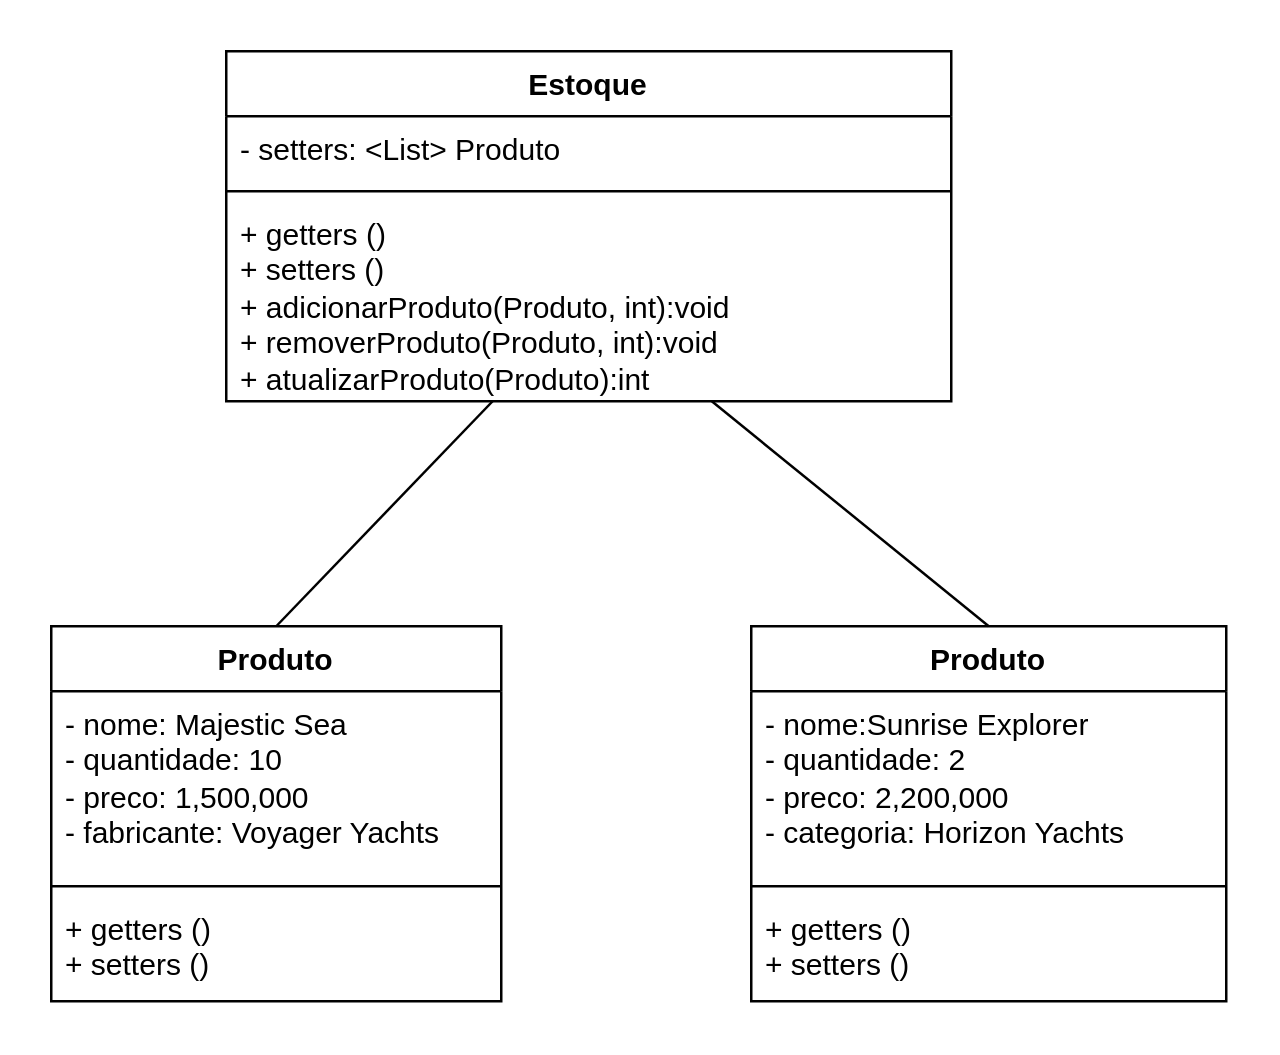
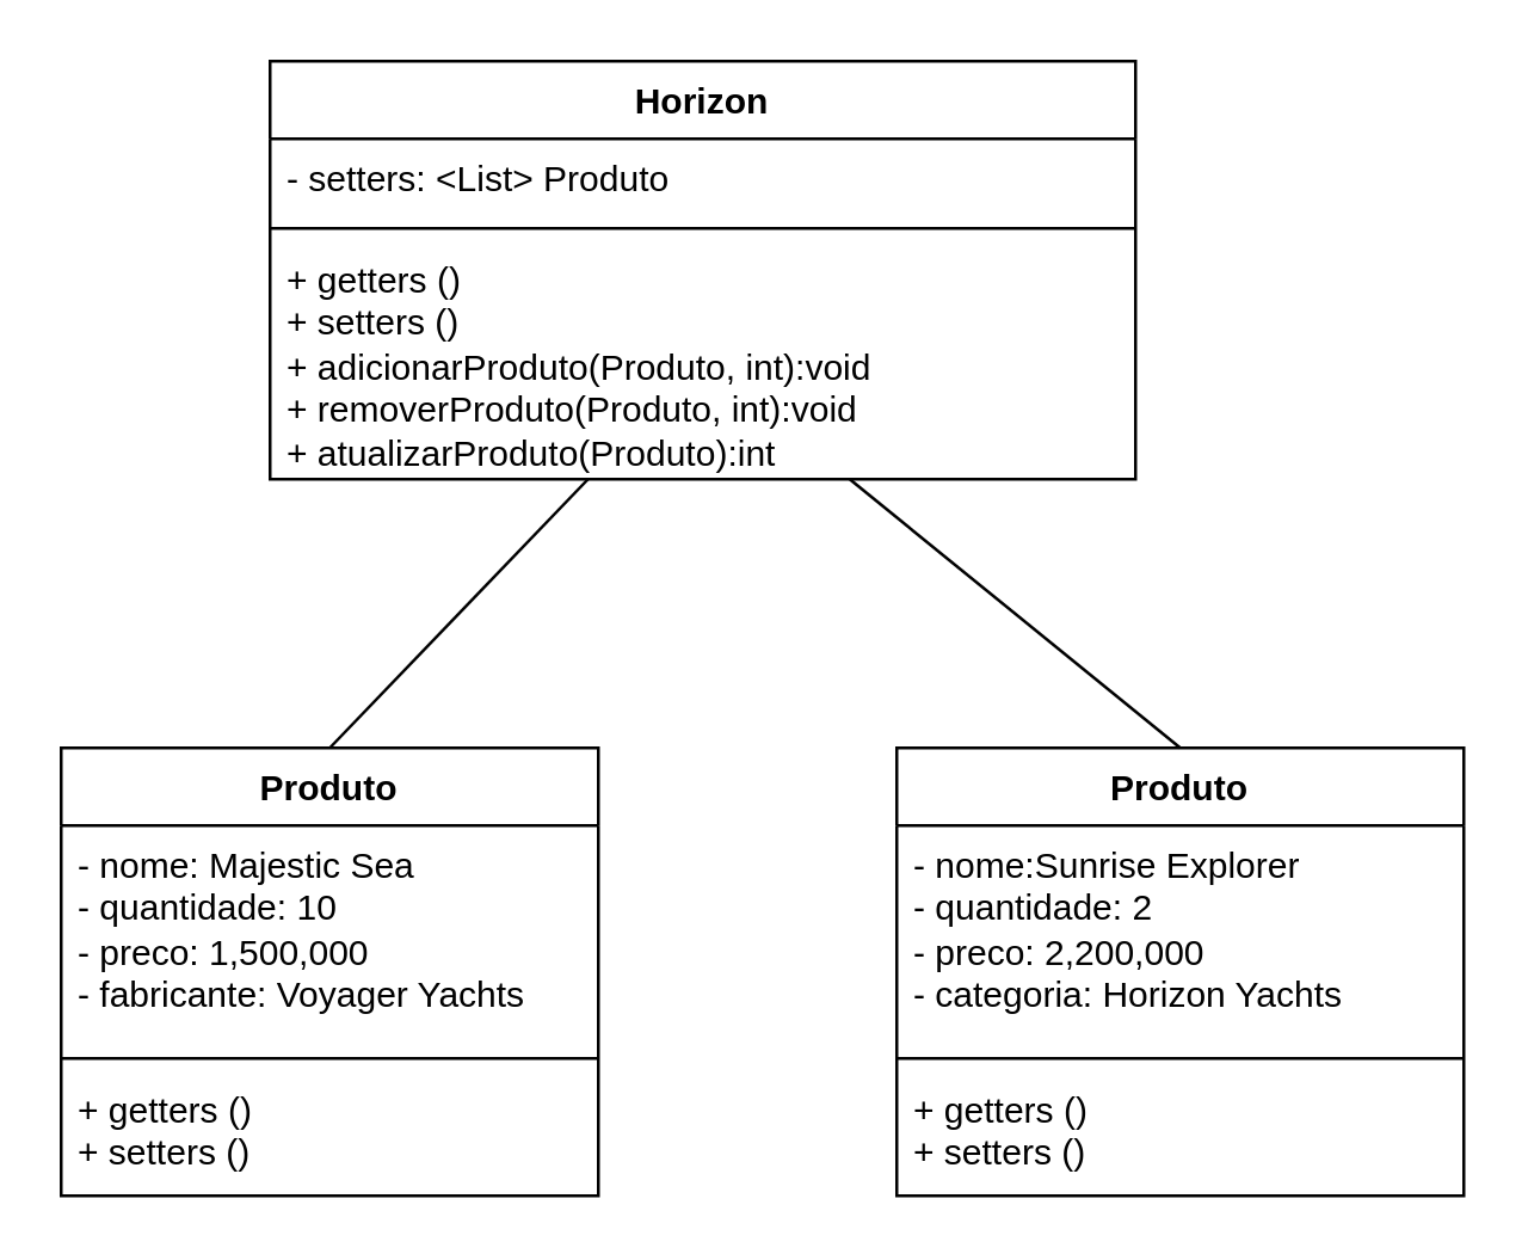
- <mxCell id="2" value="Estoque" style="swimlane;fontStyle=1;align=center;verticalAlign=top;childLayout=stackLayout;horizontal=1;startSize=26;horizontalStack=0;resizeParent=1;resizeParentMax=0;resizeLast=0;collapsible=1;marginBottom=0;whiteSpace=wrap;html=1;" vertex="1" parent="1"><mxGeometry x="90" y="20" width="290" height="140" as="geometry" /></mxCell>
+ <mxCell id="2" value="Horizon" style="swimlane;fontStyle=1;align=center;verticalAlign=top;childLayout=stackLayout;horizontal=1;startSize=26;horizontalStack=0;resizeParent=1;resizeParentMax=0;resizeLast=0;collapsible=1;marginBottom=0;whiteSpace=wrap;html=1;" vertex="1" parent="1"><mxGeometry x="90" y="20" width="290" height="140" as="geometry" /></mxCell>
